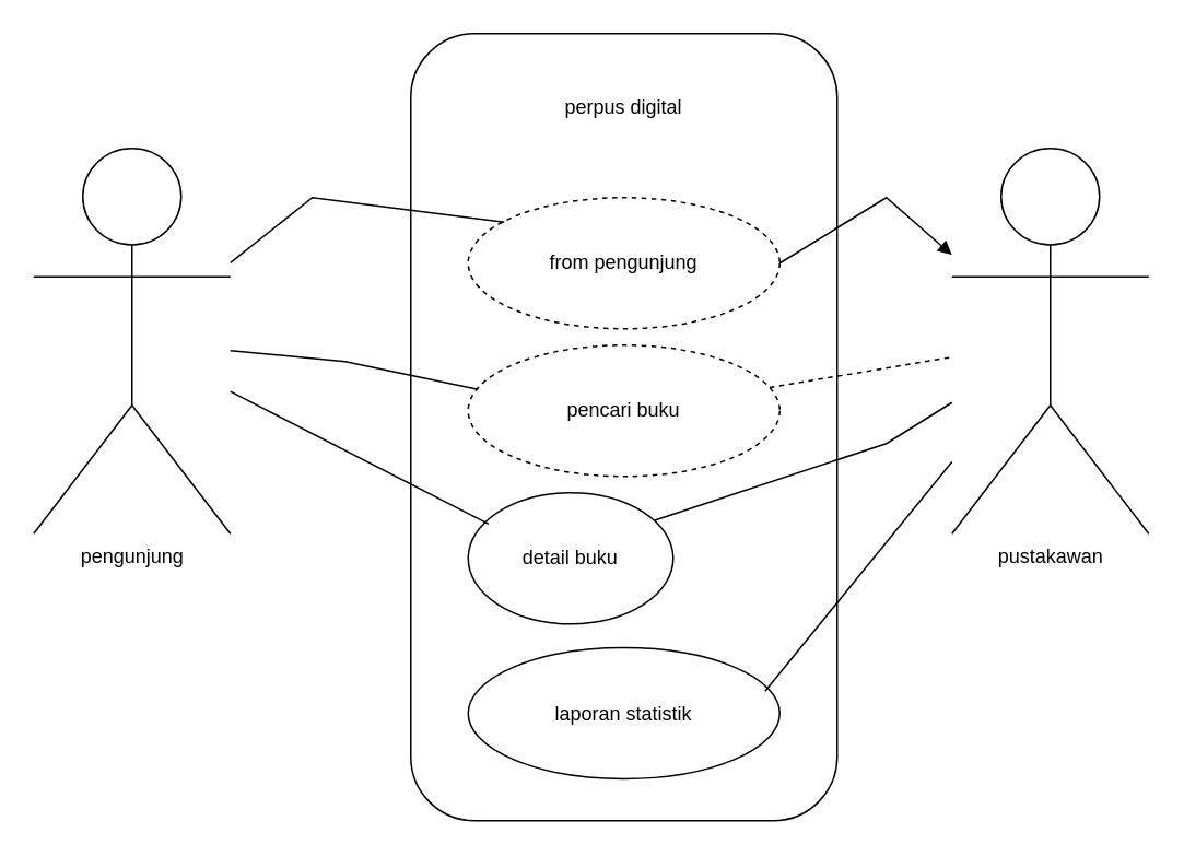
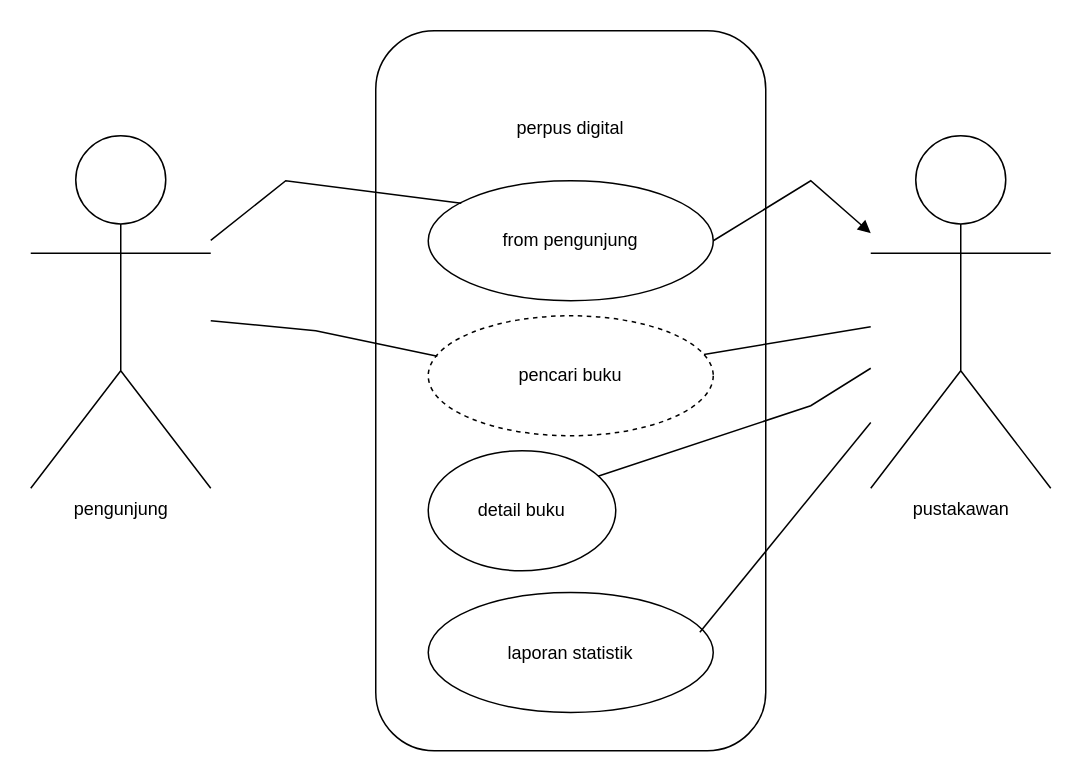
- <mxCell id="9" value="perpus digital" style="text;html=1;strokeColor=none;fillColor=none;align=center;verticalAlign=middle;whiteSpace=wrap;rounded=0;" vertex="1" parent="1"><mxGeometry x="340" y="50" width="80" height="30" as="geometry" /></mxCell>
+ <mxCell id="9" value="perpus digital" style="text;html=1;strokeColor=none;fillColor=none;align=center;verticalAlign=middle;whiteSpace=wrap;rounded=0;" vertex="1" parent="1"><mxGeometry x="340" y="70" width="80" height="30" as="geometry" /></mxCell>
- <mxCell id="7" value="from pengunjung" style="ellipse;whiteSpace=wrap;html=1;dashed=1;" vertex="1" parent="1"><mxGeometry x="285" y="120" width="190" height="80" as="geometry" /></mxCell>
+ <mxCell id="7" value="from pengunjung" style="ellipse;whiteSpace=wrap;html=1;" vertex="1" parent="1"><mxGeometry x="285" y="120" width="190" height="80" as="geometry" /></mxCell>
- <mxCell id="14" value="" style="endArrow=none;html=1;rounded=0;dashed=1;" edge="1" parent="1" source="6" target="4"><mxGeometry width="50" height="50" relative="1" as="geometry"><mxPoint x="350" y="310" as="sourcePoint" /><mxPoint x="400" y="260" as="targetPoint" /></mxGeometry></mxCell>
+ <mxCell id="14" value="" style="endArrow=none;html=1;rounded=0;" edge="1" parent="1" source="6" target="4"><mxGeometry width="50" height="50" relative="1" as="geometry"><mxPoint x="350" y="310" as="sourcePoint" /><mxPoint x="400" y="260" as="targetPoint" /></mxGeometry></mxCell>
- <mxCell id="12" value="" style="endArrow=none;html=1;rounded=0;entryX=0.1;entryY=0.238;entryDx=0;entryDy=0;entryPerimeter=0;" edge="1" parent="1" source="3" target="5"><mxGeometry width="50" height="50" relative="1" as="geometry"><mxPoint x="160" y="290" as="sourcePoint" /><mxPoint x="400" y="260" as="targetPoint" /></mxGeometry></mxCell>
